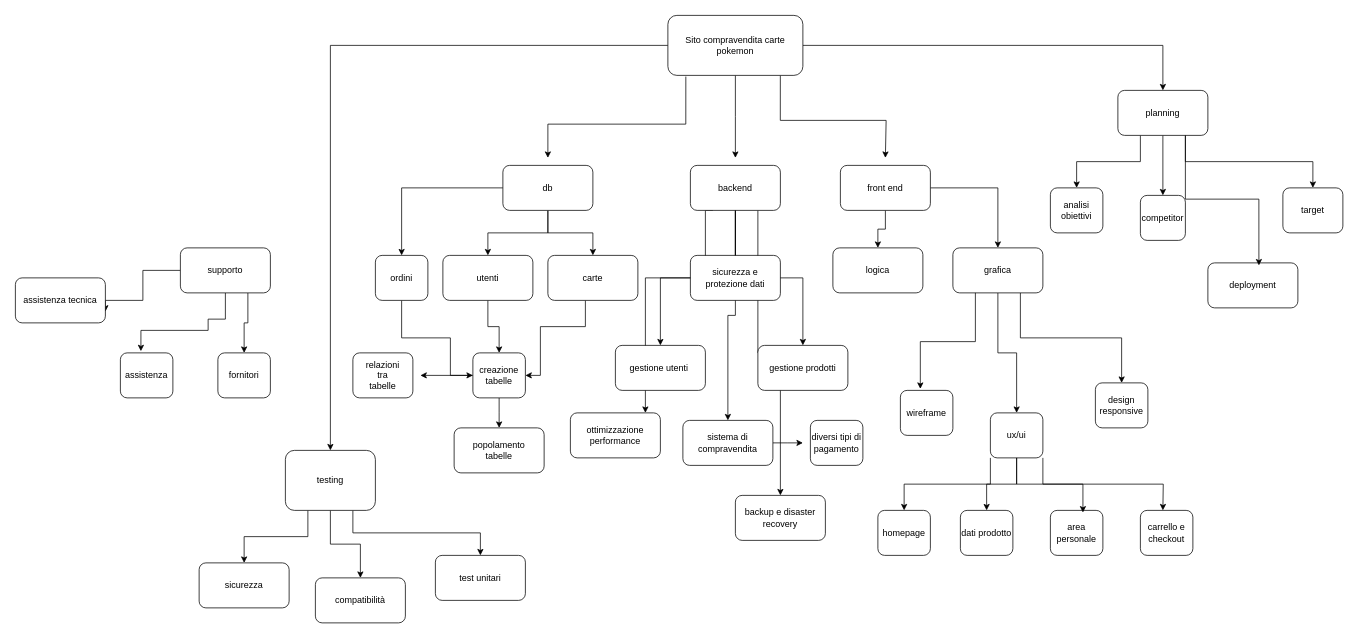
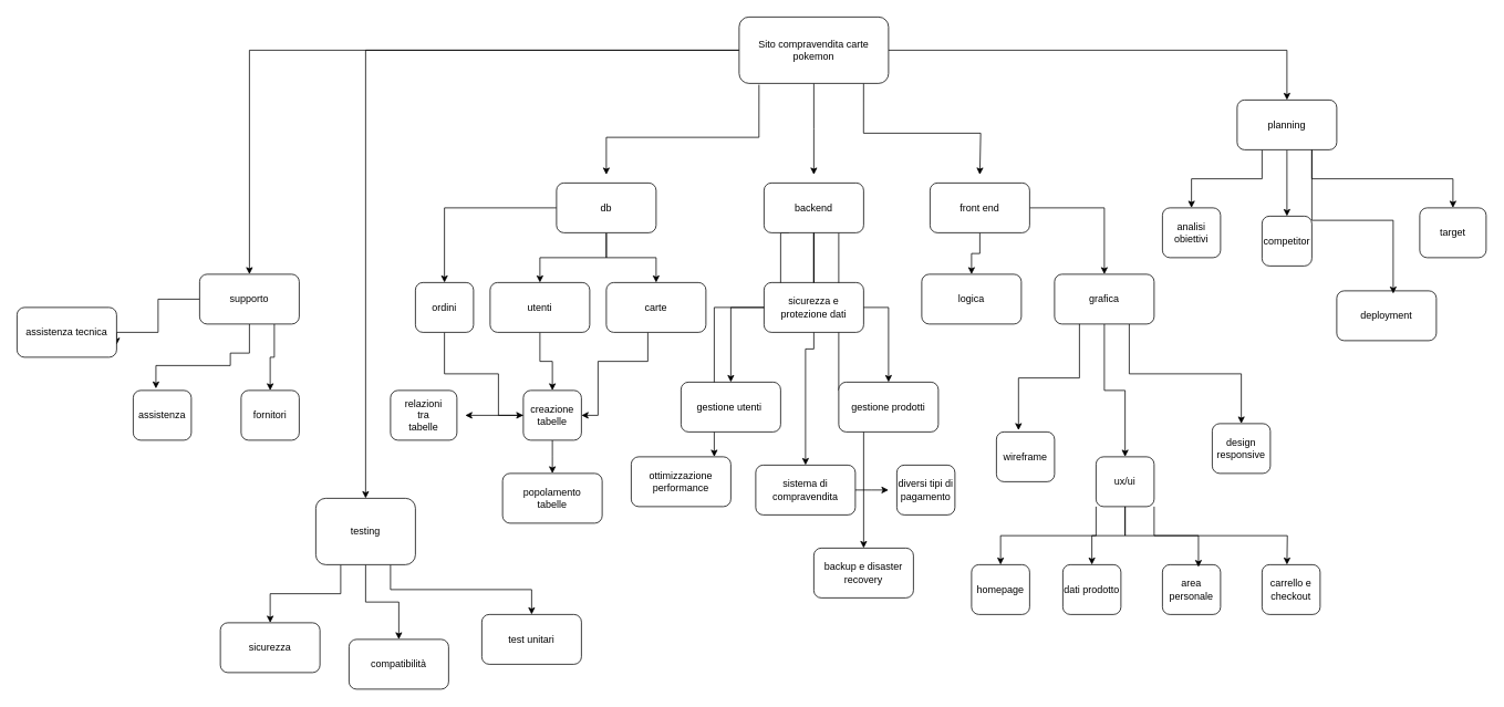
+ <mxCell id="7" style="edgeStyle=orthogonalEdgeStyle;rounded=0;orthogonalLoop=1;jettySize=auto;html=1;" edge="1" parent="1" source="8" target="72"><mxGeometry relative="1" as="geometry" /></mxCell>
